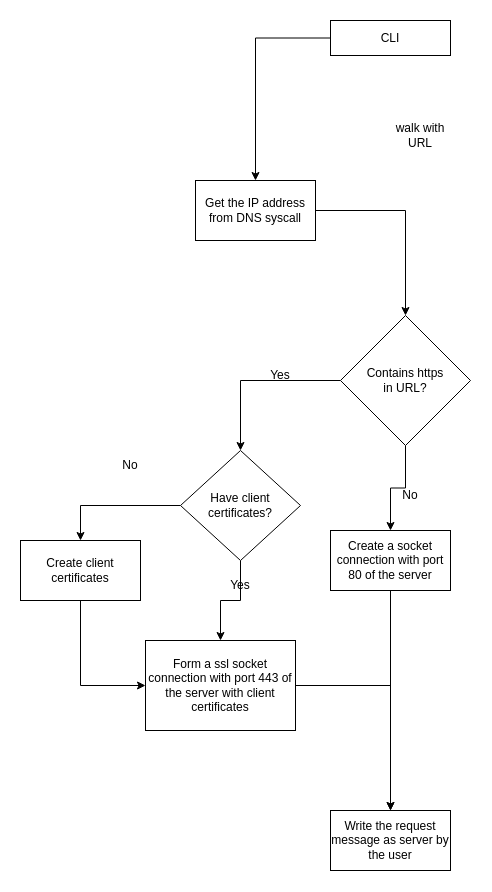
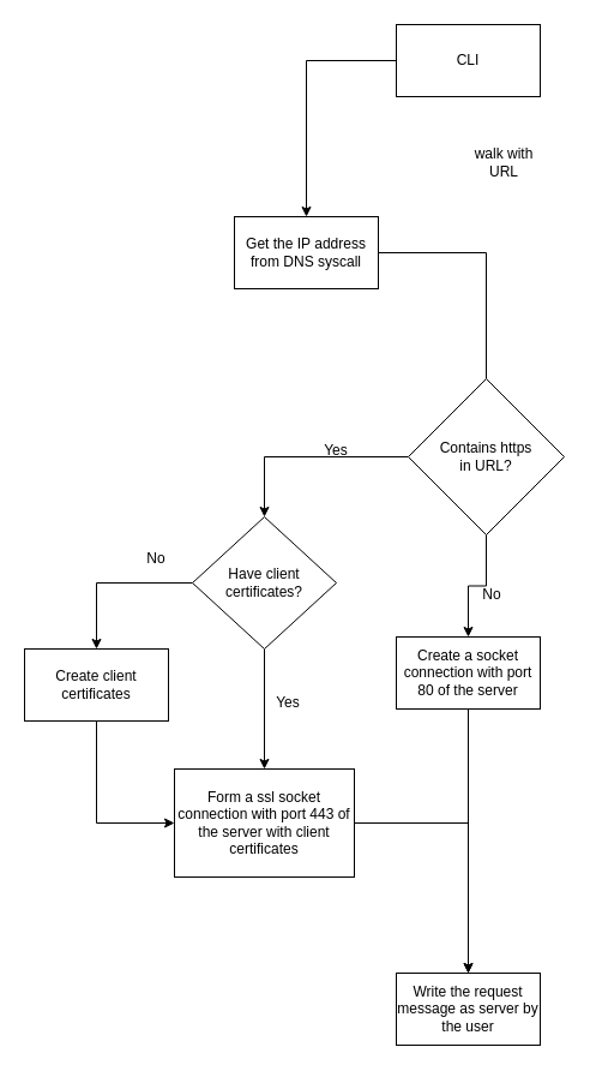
- <mxCell id="3" value="CLI" style="rounded=0;whiteSpace=wrap;html=1;" vertex="1" parent="1"><mxGeometry x="330" y="20" width="120" height="35" as="geometry" /></mxCell>
+ <mxCell id="3" value="CLI" style="rounded=0;whiteSpace=wrap;html=1;" vertex="1" parent="1"><mxGeometry x="330" y="20" width="120" height="60" as="geometry" /></mxCell>
- <mxCell id="4" value="" style="edgeStyle=orthogonalEdgeStyle;rounded=0;orthogonalLoop=1;jettySize=auto;html=1;" edge="1" parent="1" source="5" target="11"><mxGeometry relative="1" as="geometry" /></mxCell>
+ <mxCell id="4" value="" style="edgeStyle=orthogonalEdgeStyle;rounded=0;orthogonalLoop=1;jettySize=auto;html=1;endArrow=none;" edge="1" parent="1" source="5" target="11"><mxGeometry relative="1" as="geometry" /></mxCell>
- <mxCell id="15" value="Have client certificates?" style="rhombus;whiteSpace=wrap;html=1;" vertex="1" parent="1"><mxGeometry x="180" y="450" width="120" height="110" as="geometry" /></mxCell>
+ <mxCell id="15" value="Have client certificates?" style="rhombus;whiteSpace=wrap;html=1;" vertex="1" parent="1"><mxGeometry x="160" y="430" width="120" height="110" as="geometry" /></mxCell>
